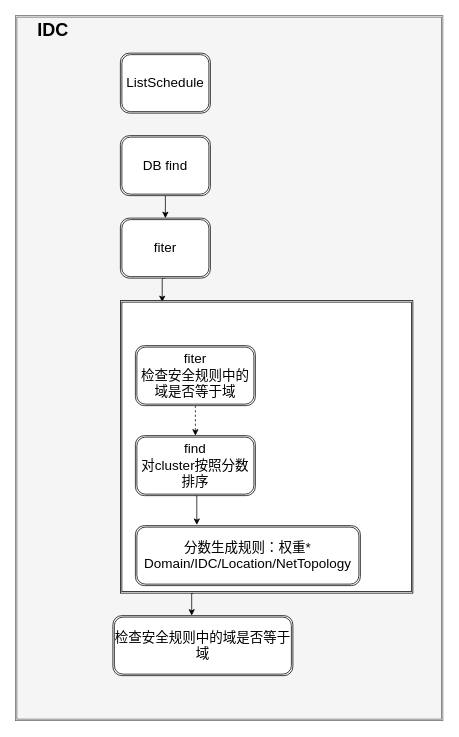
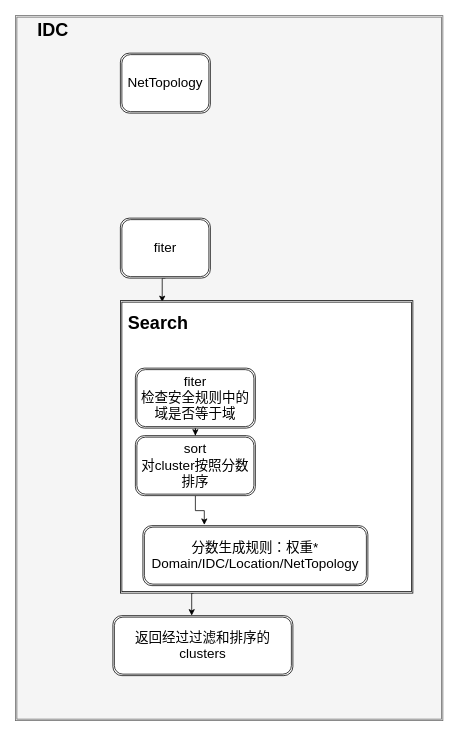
- <mxCell id="4" value="ListSchedule" style="shape=ext;double=1;rounded=1;whiteSpace=wrap;html=1;fontSize=18;" vertex="1" parent="1"><mxGeometry x="160" y="70" width="120" height="80" as="geometry" /></mxCell>
+ <mxCell id="4" value="NetTopology" style="shape=ext;double=1;rounded=1;whiteSpace=wrap;html=1;fontSize=18;" vertex="1" parent="1"><mxGeometry x="160" y="70" width="120" height="80" as="geometry" /></mxCell>
- <mxCell id="6" value="DB find" style="shape=ext;double=1;rounded=1;whiteSpace=wrap;html=1;fontSize=18;" vertex="1" parent="1"><mxGeometry x="160" y="180" width="120" height="80" as="geometry" /></mxCell>
- <mxCell id="5" style="edgeStyle=orthogonalEdgeStyle;rounded=0;orthogonalLoop=1;jettySize=auto;html=1;exitX=0.5;exitY=1;exitDx=0;exitDy=0;entryX=0.5;entryY=0;entryDx=0;entryDy=0;fontSize=18;" edge="1" parent="1" source="6" target="8"><mxGeometry relative="1" as="geometry" /></mxCell>
+ <mxCell id="11" value="Search" style="text;strokeColor=none;fillColor=none;html=1;fontSize=24;fontStyle=1;verticalAlign=middle;align=center;" vertex="1" parent="1"><mxGeometry x="160" y="410" width="100" height="40" as="geometry" /></mxCell>
- <mxCell id="13" value="fiter&lt;br&gt;检查安全规则中的域是否等于域" style="shape=ext;double=1;rounded=1;whiteSpace=wrap;html=1;fontSize=18;" vertex="1" parent="1"><mxGeometry x="180" y="460" width="160" height="80" as="geometry" /></mxCell>
+ <mxCell id="13" value="fiter&lt;br&gt;检查安全规则中的域是否等于域" style="shape=ext;double=1;rounded=1;whiteSpace=wrap;html=1;fontSize=18;" vertex="1" parent="1"><mxGeometry x="180" y="490" width="160" height="80" as="geometry" /></mxCell>
- <mxCell id="15" value="find&lt;br&gt;对cluster按照分数排序" style="shape=ext;double=1;rounded=1;whiteSpace=wrap;html=1;fontSize=18;" vertex="1" parent="1"><mxGeometry x="180" y="580" width="160" height="80" as="geometry" /></mxCell>
+ <mxCell id="15" value="sort&lt;br&gt;对cluster按照分数排序" style="shape=ext;double=1;rounded=1;whiteSpace=wrap;html=1;fontSize=18;" vertex="1" parent="1"><mxGeometry x="180" y="580" width="160" height="80" as="geometry" /></mxCell>
- <mxCell id="16" value="分数生成规则：权重* Domain/IDC/Location/NetTopology" style="shape=ext;double=1;rounded=1;whiteSpace=wrap;html=1;fontSize=18;" vertex="1" parent="1"><mxGeometry x="180" y="700" width="300" height="80" as="geometry" /></mxCell>
+ <mxCell id="16" value="分数生成规则：权重* Domain/IDC/Location/NetTopology" style="shape=ext;double=1;rounded=1;whiteSpace=wrap;html=1;fontSize=18;" vertex="1" parent="1"><mxGeometry x="190" y="700" width="300" height="80" as="geometry" /></mxCell>
- <mxCell id="17" value="检查安全规则中的域是否等于域" style="shape=ext;double=1;rounded=1;whiteSpace=wrap;html=1;fontSize=18;" vertex="1" parent="1"><mxGeometry x="150" y="820" width="240" height="80" as="geometry" /></mxCell>
+ <mxCell id="17" value="返回经过过滤和排序的clusters" style="shape=ext;double=1;rounded=1;whiteSpace=wrap;html=1;fontSize=18;" vertex="1" parent="1"><mxGeometry x="150" y="820" width="240" height="80" as="geometry" /></mxCell>
